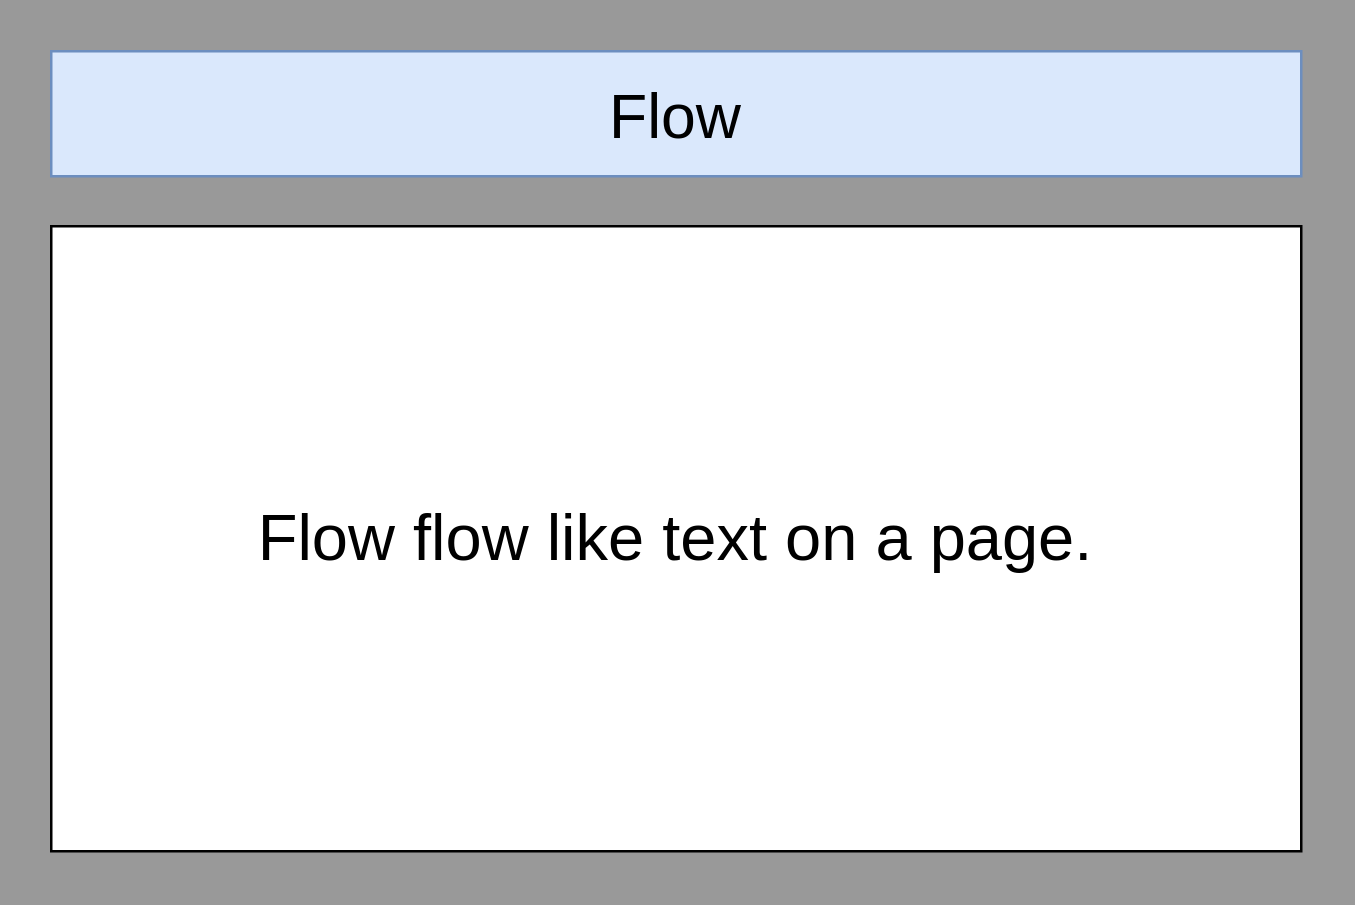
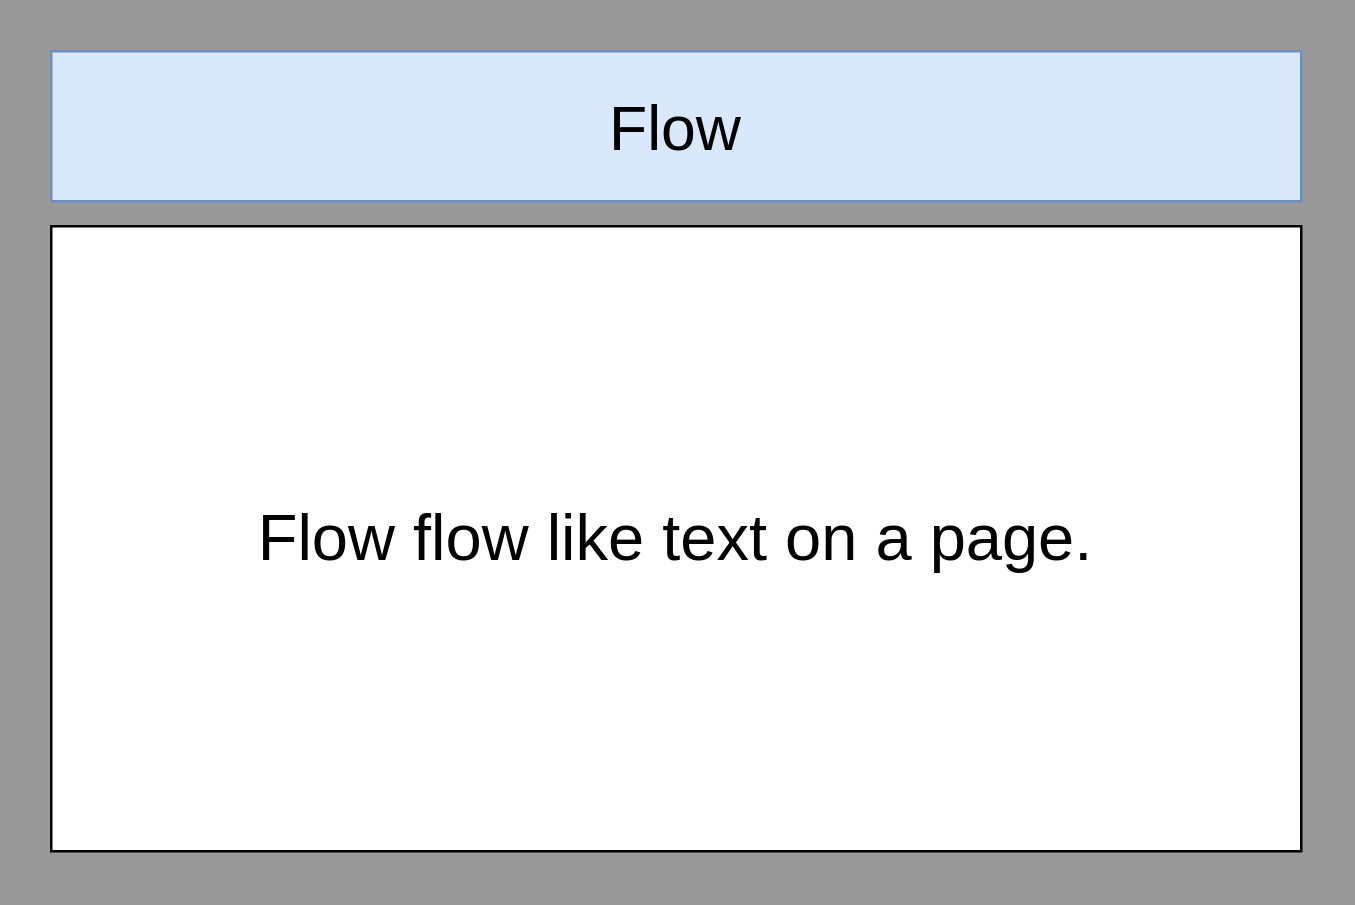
- <mxCell id="2" value="Flow" style="rounded=0;whiteSpace=wrap;html=1;fontSize=25;fillColor=#dae8fc;strokeColor=#6c8ebf;" parent="1" vertex="1"><mxGeometry x="20" y="20" width="500" height="50" as="geometry" /></mxCell>
+ <mxCell id="2" value="Flow" style="rounded=0;whiteSpace=wrap;html=1;fontSize=25;fillColor=#dae8fc;strokeColor=#6c8ebf;" parent="1" vertex="1"><mxGeometry x="20" y="20" width="500" height="60" as="geometry" /></mxCell>
